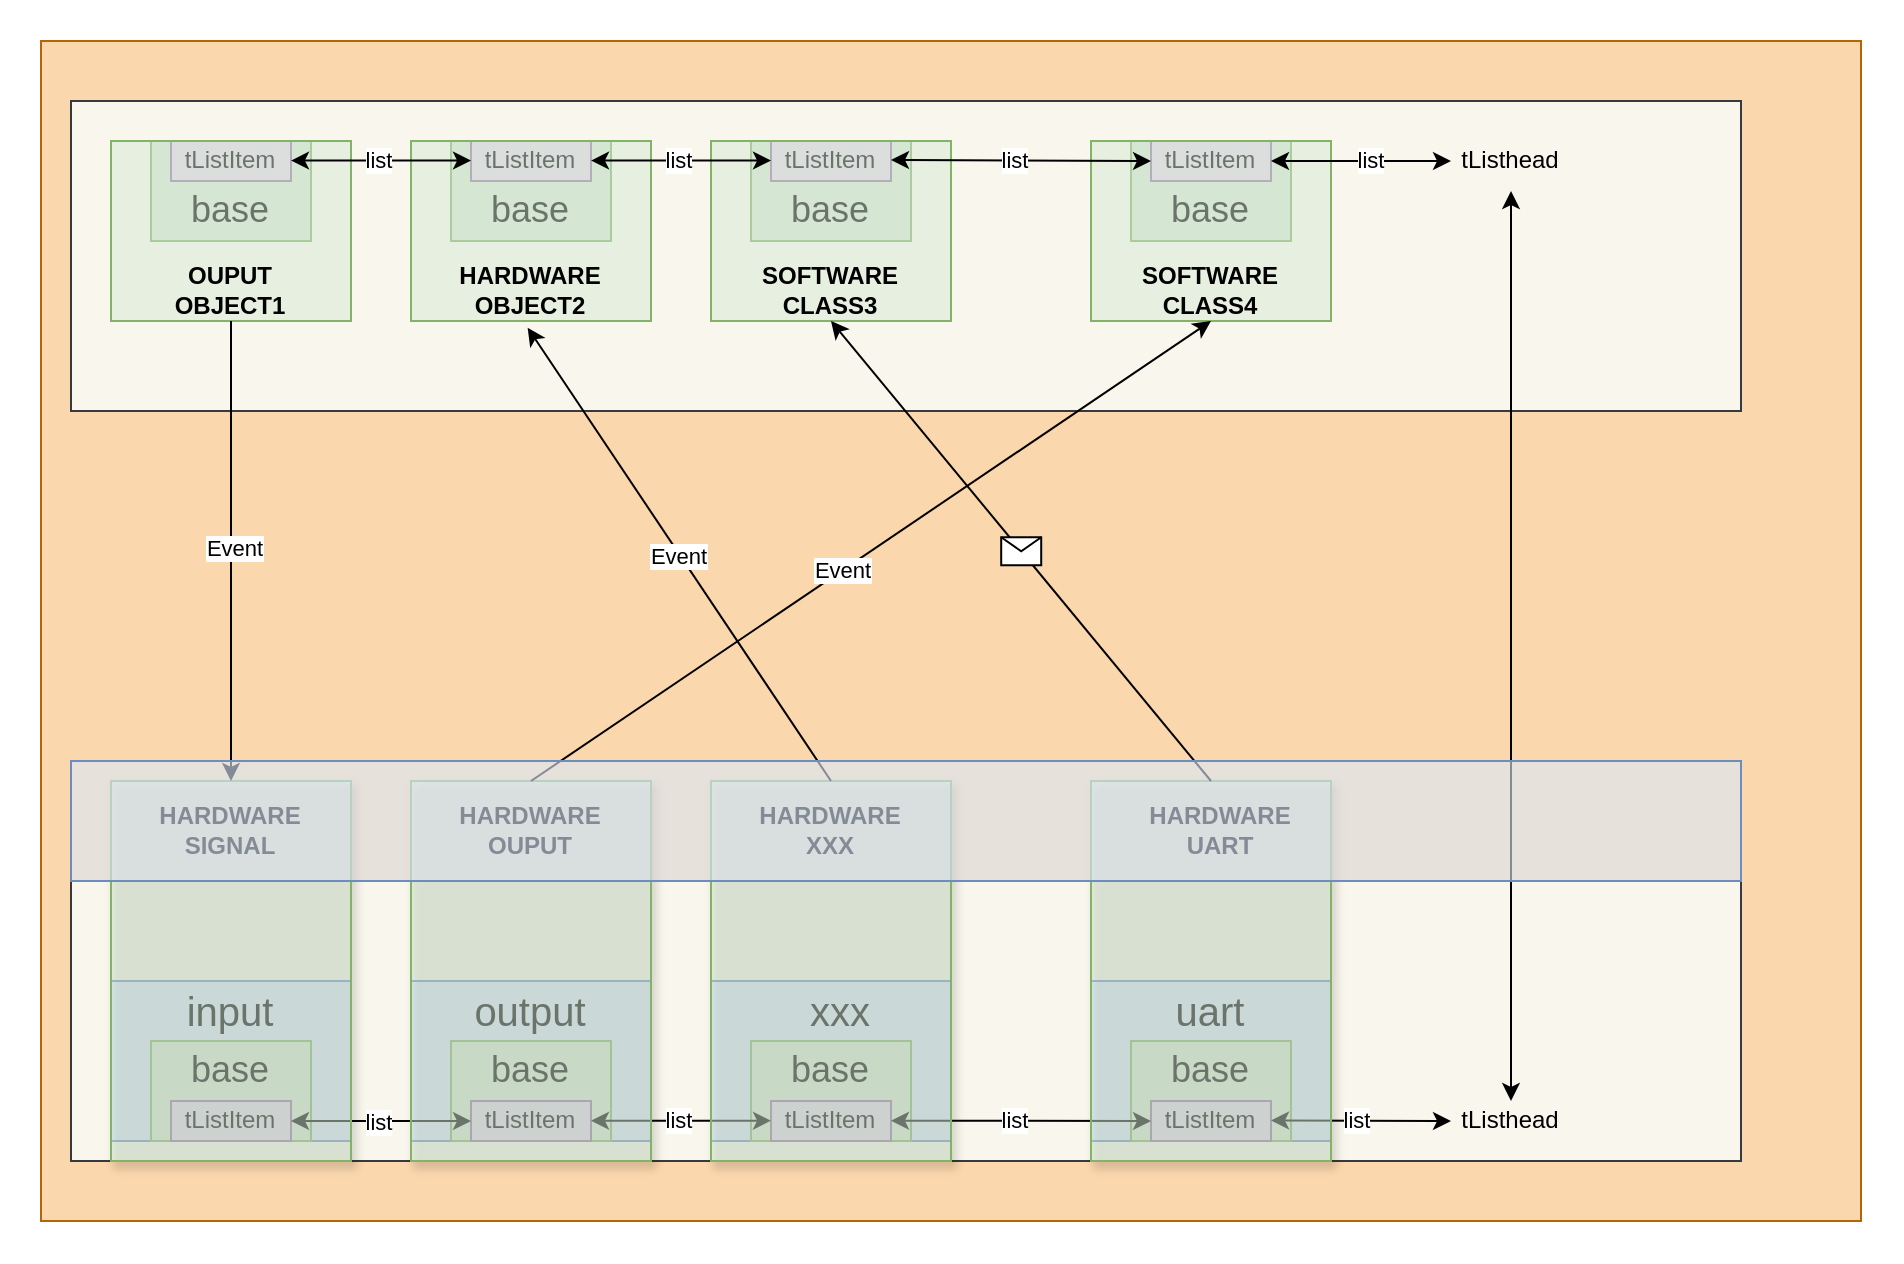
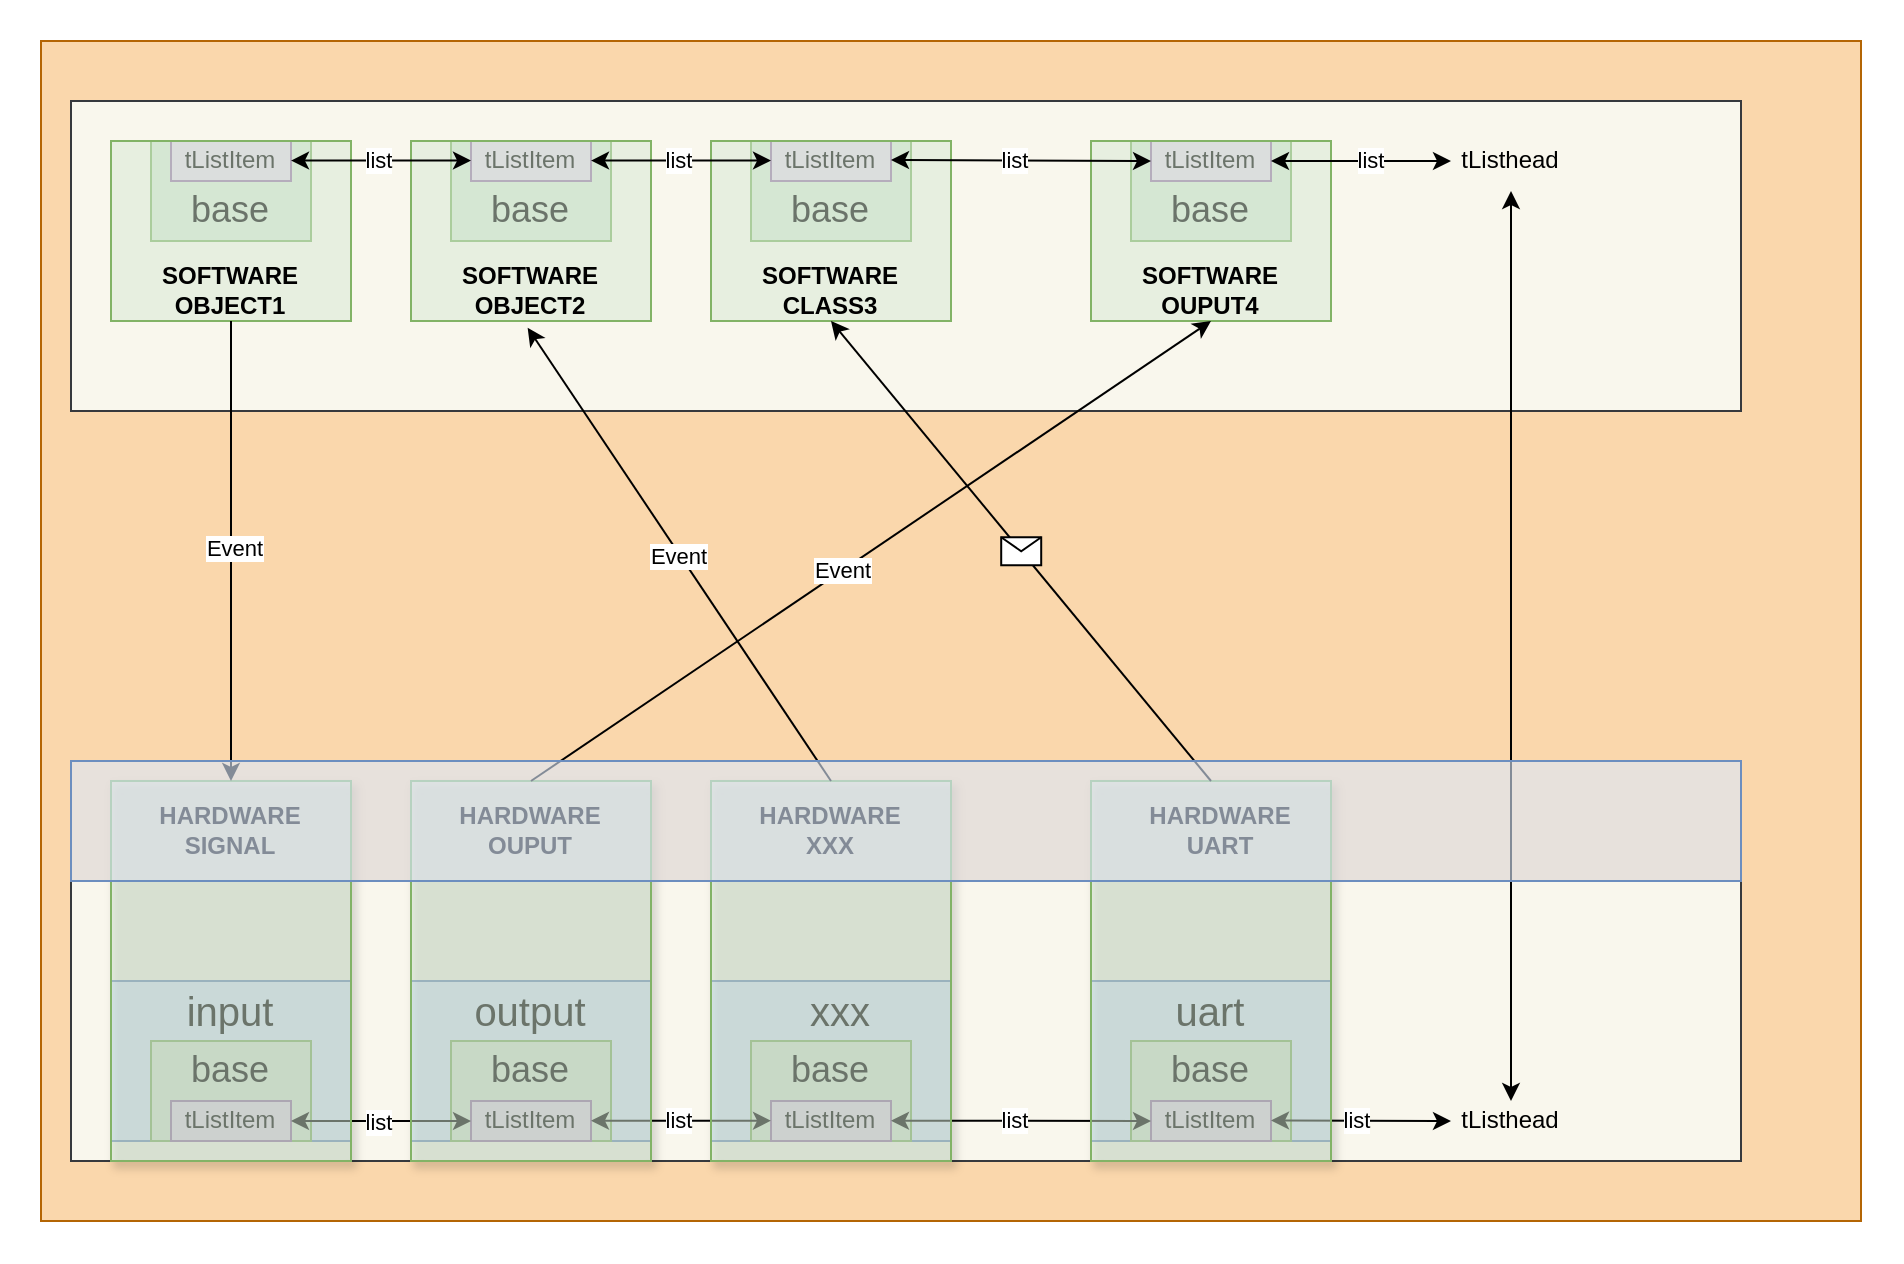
- <mxCell id="47" value="OUPUT&lt;br&gt;OBJECT1" style="text;html=1;strokeColor=none;fillColor=none;align=center;verticalAlign=middle;whiteSpace=wrap;rounded=0;fontStyle=1" parent="1" vertex="1"><mxGeometry x="85" y="130" width="60" height="30" as="geometry" /></mxCell>
+ <mxCell id="47" value="SOFTWARE&lt;br&gt;OBJECT1" style="text;html=1;strokeColor=none;fillColor=none;align=center;verticalAlign=middle;whiteSpace=wrap;rounded=0;fontStyle=1" parent="1" vertex="1"><mxGeometry x="85" y="130" width="60" height="30" as="geometry" /></mxCell>
- <mxCell id="53" value="HARDWARE&lt;br&gt;OBJECT2" style="text;html=1;strokeColor=none;fillColor=none;align=center;verticalAlign=middle;whiteSpace=wrap;rounded=0;fontStyle=1" parent="1" vertex="1"><mxGeometry x="235" y="130" width="60" height="30" as="geometry" /></mxCell>
+ <mxCell id="53" value="SOFTWARE&lt;br&gt;OBJECT2" style="text;html=1;strokeColor=none;fillColor=none;align=center;verticalAlign=middle;whiteSpace=wrap;rounded=0;fontStyle=1" parent="1" vertex="1"><mxGeometry x="235" y="130" width="60" height="30" as="geometry" /></mxCell>
- <mxCell id="65" value="SOFTWARE&lt;br&gt;CLASS4" style="text;html=1;strokeColor=none;fillColor=none;align=center;verticalAlign=middle;whiteSpace=wrap;rounded=0;fontStyle=1" parent="1" vertex="1"><mxGeometry x="575" y="130" width="60" height="30" as="geometry" /></mxCell>
+ <mxCell id="65" value="SOFTWARE&lt;br&gt;OUPUT4" style="text;html=1;strokeColor=none;fillColor=none;align=center;verticalAlign=middle;whiteSpace=wrap;rounded=0;fontStyle=1" parent="1" vertex="1"><mxGeometry x="575" y="130" width="60" height="30" as="geometry" /></mxCell>
